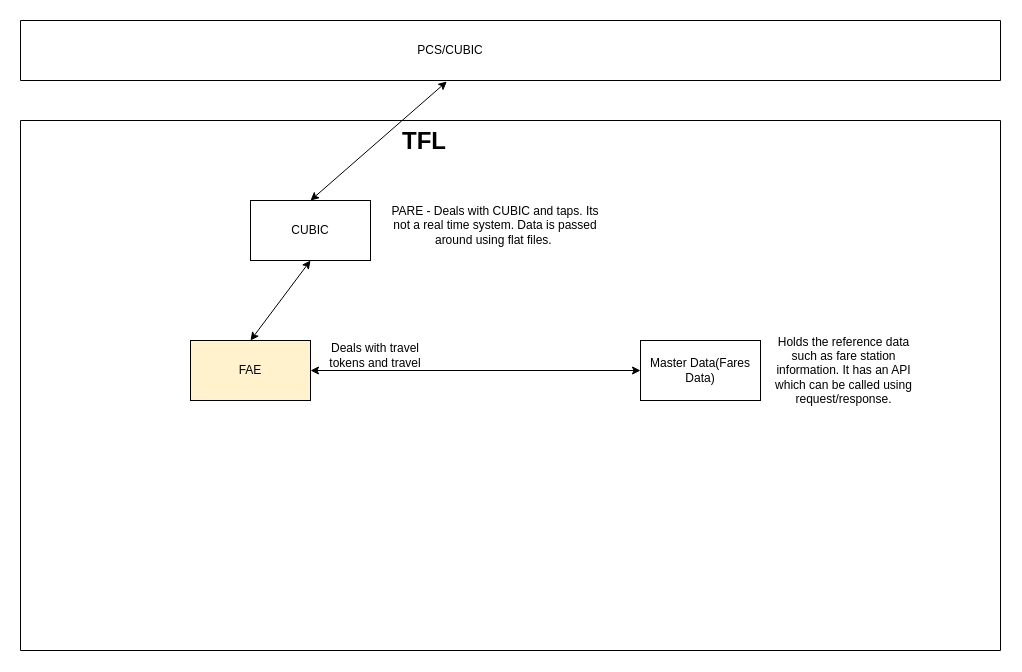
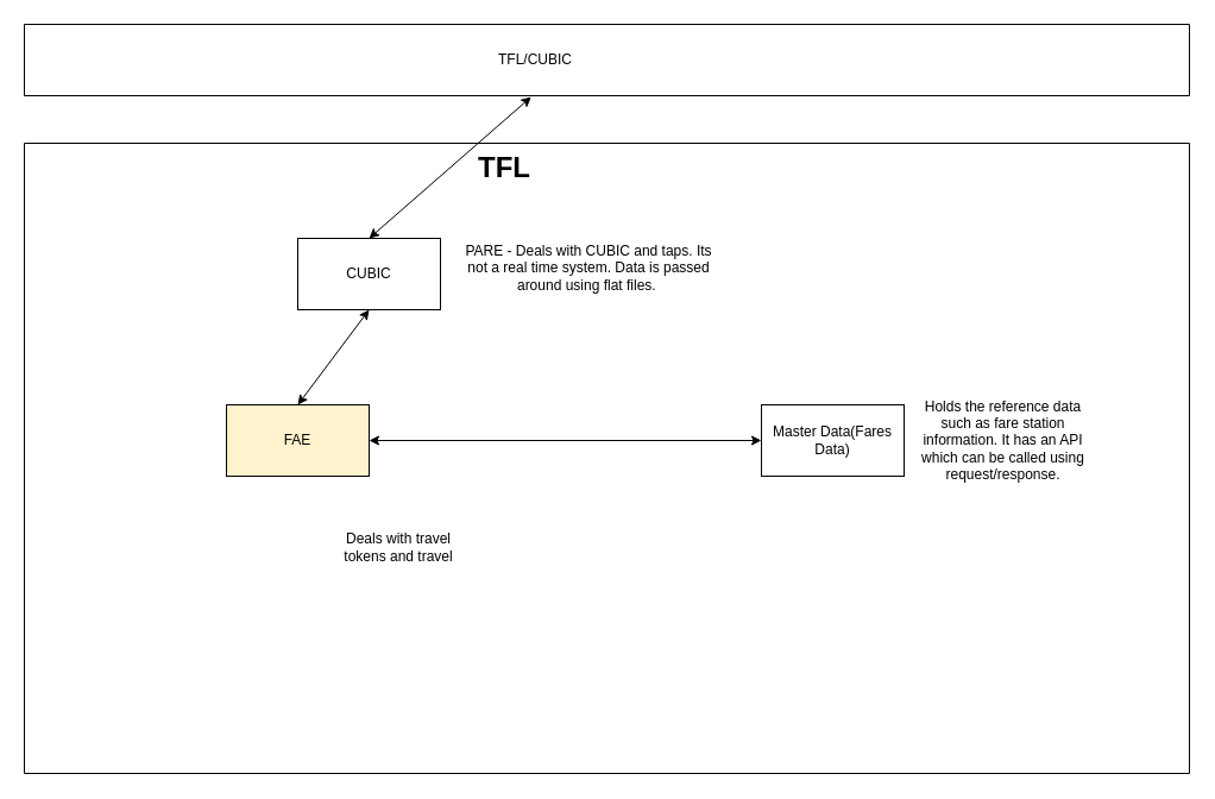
- <mxCell id="13" value="PCS/CUBIC" style="text;html=1;align=center;verticalAlign=middle;whiteSpace=wrap;rounded=0;" parent="1" vertex="1"><mxGeometry x="420" y="35" width="60" height="30" as="geometry" /></mxCell>
+ <mxCell id="13" value="TFL/CUBIC" style="text;html=1;align=center;verticalAlign=middle;whiteSpace=wrap;rounded=0;" parent="1" vertex="1"><mxGeometry x="420" y="35" width="60" height="30" as="geometry" /></mxCell>
- <mxCell id="9" value="Deals with travel tokens and travel" style="text;html=1;align=center;verticalAlign=middle;whiteSpace=wrap;rounded=0;" vertex="1" parent="3"><mxGeometry x="300" y="220" width="110" height="30" as="geometry" /></mxCell>
+ <mxCell id="9" value="Deals with travel tokens and travel" style="text;html=1;align=center;verticalAlign=middle;whiteSpace=wrap;rounded=0;" vertex="1" parent="3"><mxGeometry x="260" y="325" width="110" height="30" as="geometry" /></mxCell>
